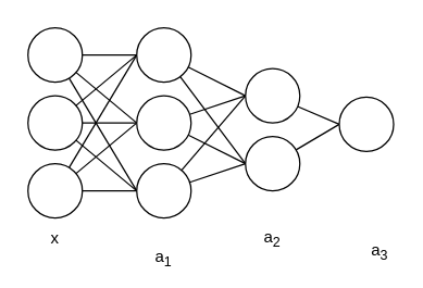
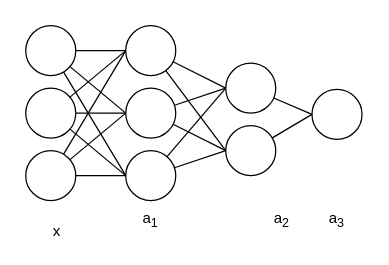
- <mxCell id="28" value="x" style="text;html=1;strokeColor=none;fillColor=none;align=center;verticalAlign=middle;whiteSpace=wrap;rounded=0;" vertex="1" parent="1"><mxGeometry x="25" y="160" width="30" height="30" as="geometry" /></mxCell>
+ <mxCell id="28" value="x" style="text;html=1;strokeColor=none;fillColor=none;align=center;verticalAlign=middle;whiteSpace=wrap;rounded=0;" vertex="1" parent="1"><mxGeometry x="30" y="170" width="30" height="30" as="geometry" /></mxCell>
- <mxCell id="30" value="a&lt;sub&gt;2&lt;/sub&gt;" style="text;html=1;strokeColor=none;fillColor=none;align=center;verticalAlign=middle;whiteSpace=wrap;rounded=0;" vertex="1" parent="1"><mxGeometry x="185" y="160" width="30" height="30" as="geometry" /></mxCell>
+ <mxCell id="30" value="a&lt;sub&gt;2&lt;/sub&gt;" style="text;html=1;strokeColor=none;fillColor=none;align=center;verticalAlign=middle;whiteSpace=wrap;rounded=0;" vertex="1" parent="1"><mxGeometry x="210" y="160" width="30" height="30" as="geometry" /></mxCell>
- <mxCell id="31" value="a&lt;sub&gt;3&lt;/sub&gt;" style="text;html=1;strokeColor=none;fillColor=none;align=center;verticalAlign=middle;whiteSpace=wrap;rounded=0;" vertex="1" parent="1"><mxGeometry x="264" y="170" width="30" height="30" as="geometry" /></mxCell>
+ <mxCell id="31" value="a&lt;sub&gt;3&lt;/sub&gt;" style="text;html=1;strokeColor=none;fillColor=none;align=center;verticalAlign=middle;whiteSpace=wrap;rounded=0;" vertex="1" parent="1"><mxGeometry x="254" y="160" width="30" height="30" as="geometry" /></mxCell>
- <mxCell id="29" value="a&lt;sub&gt;1&lt;/sub&gt;" style="text;html=1;strokeColor=none;fillColor=none;align=center;verticalAlign=middle;whiteSpace=wrap;rounded=0;" vertex="1" parent="1"><mxGeometry x="105" y="175" width="30" height="30" as="geometry" /></mxCell>
+ <mxCell id="29" value="a&lt;sub&gt;1&lt;/sub&gt;" style="text;html=1;strokeColor=none;fillColor=none;align=center;verticalAlign=middle;whiteSpace=wrap;rounded=0;" vertex="1" parent="1"><mxGeometry x="105" y="160" width="30" height="30" as="geometry" /></mxCell>
